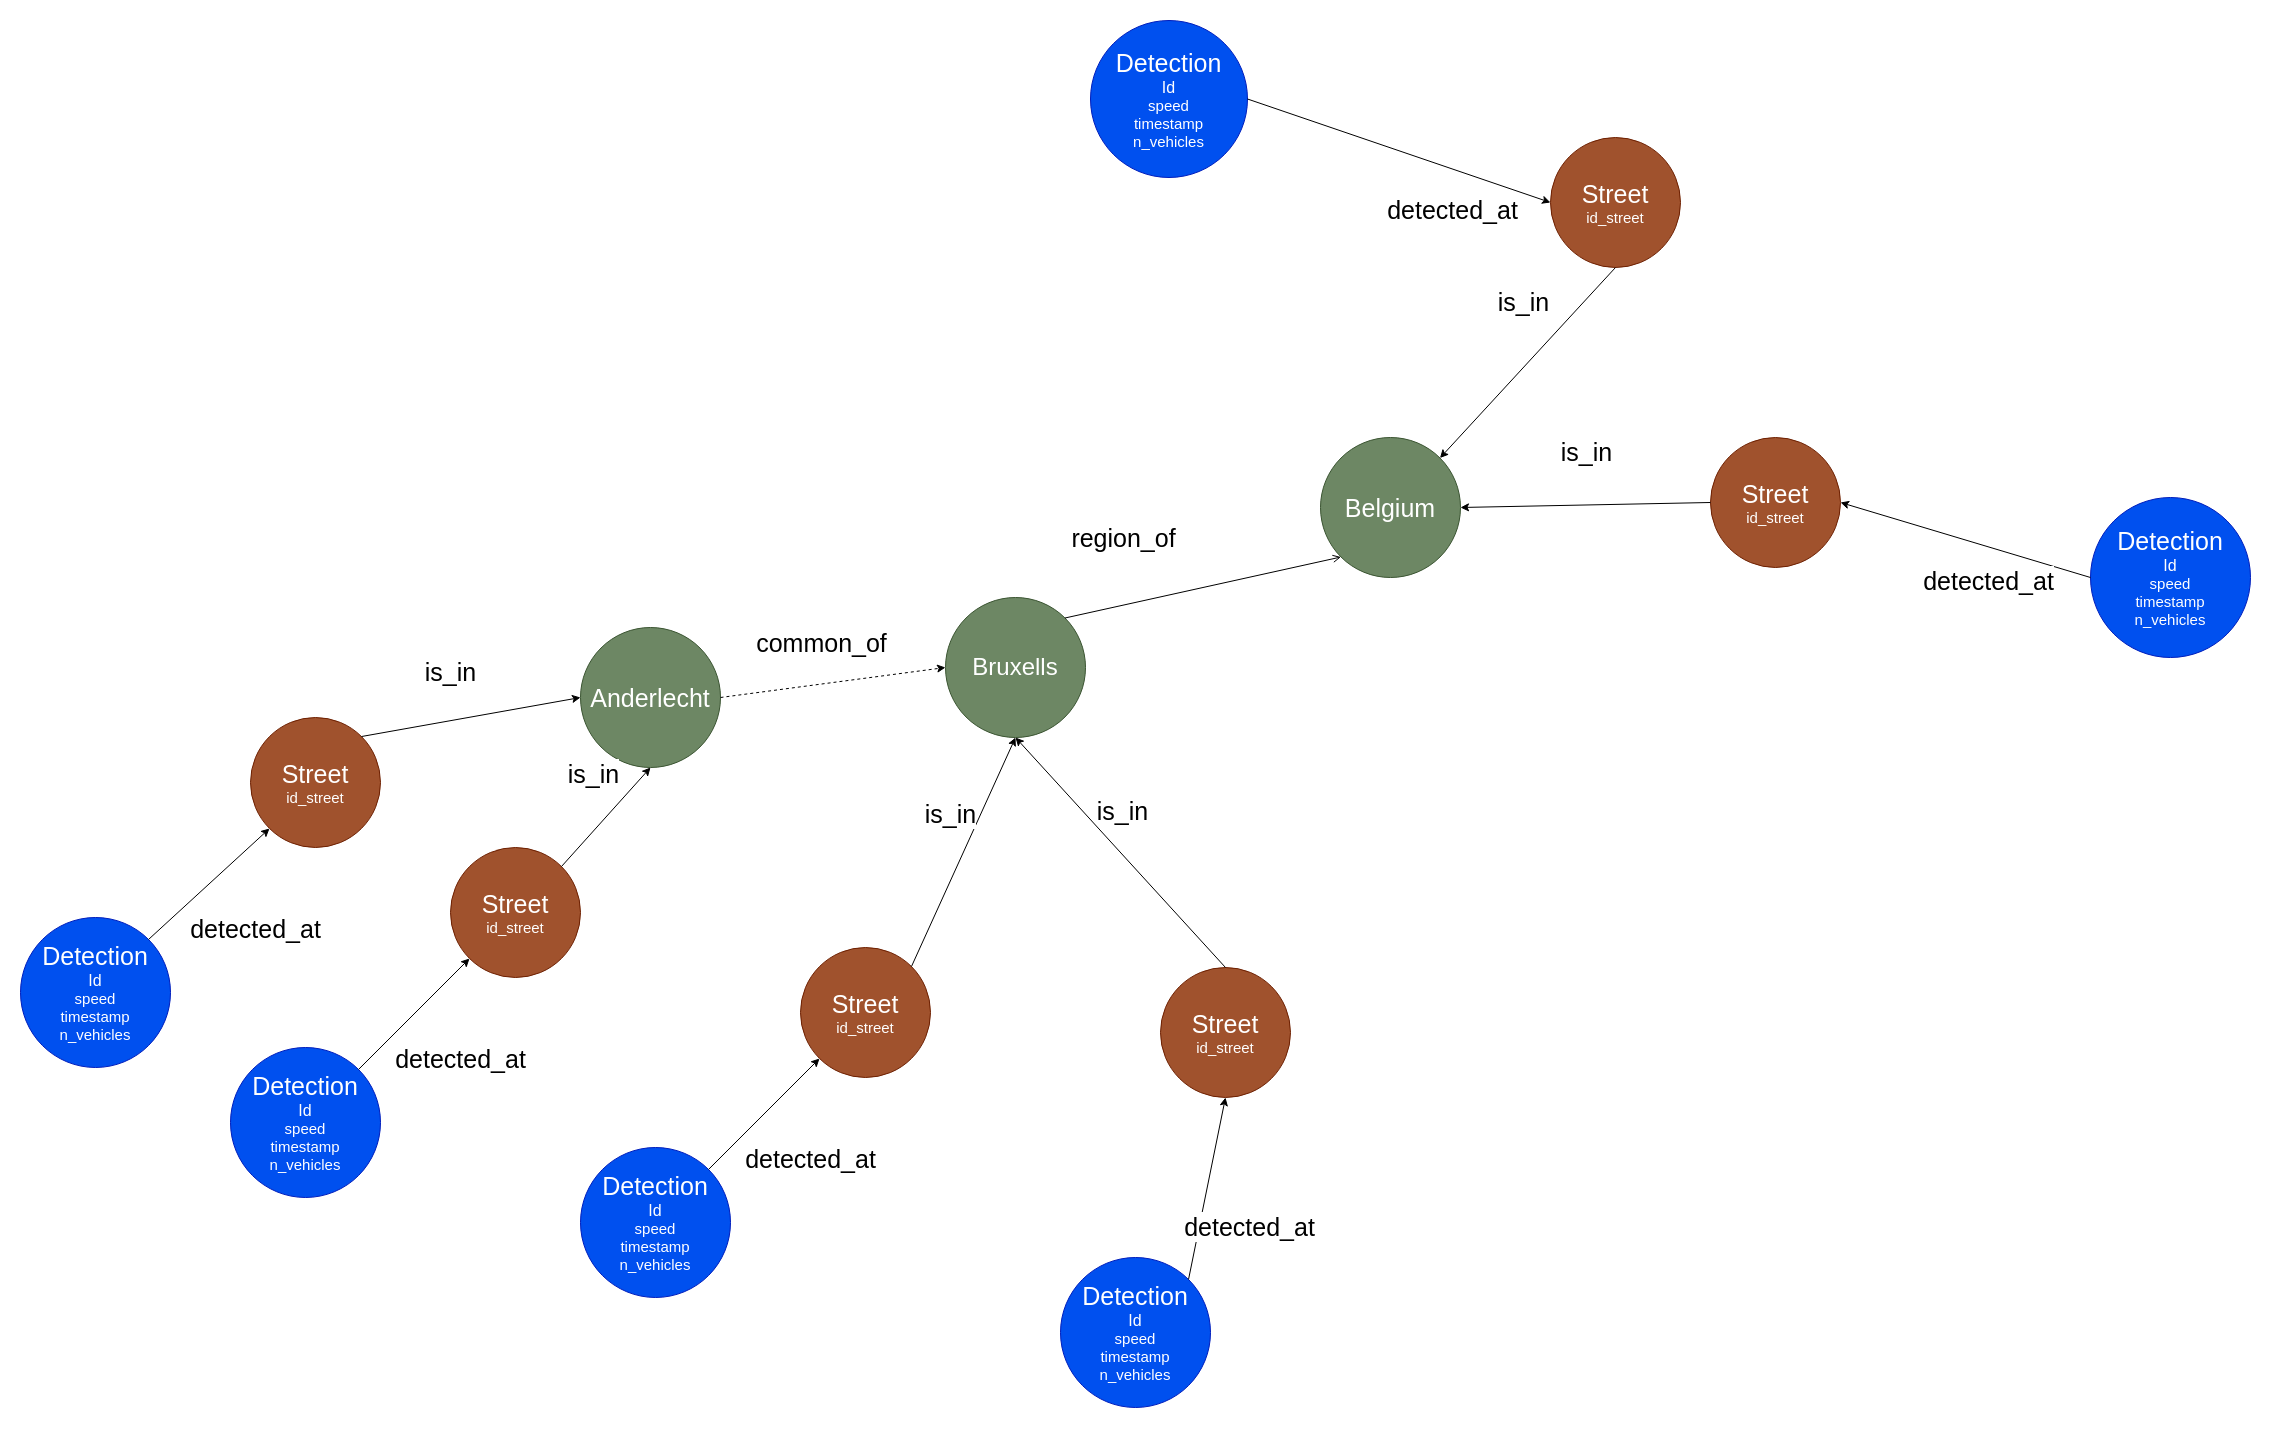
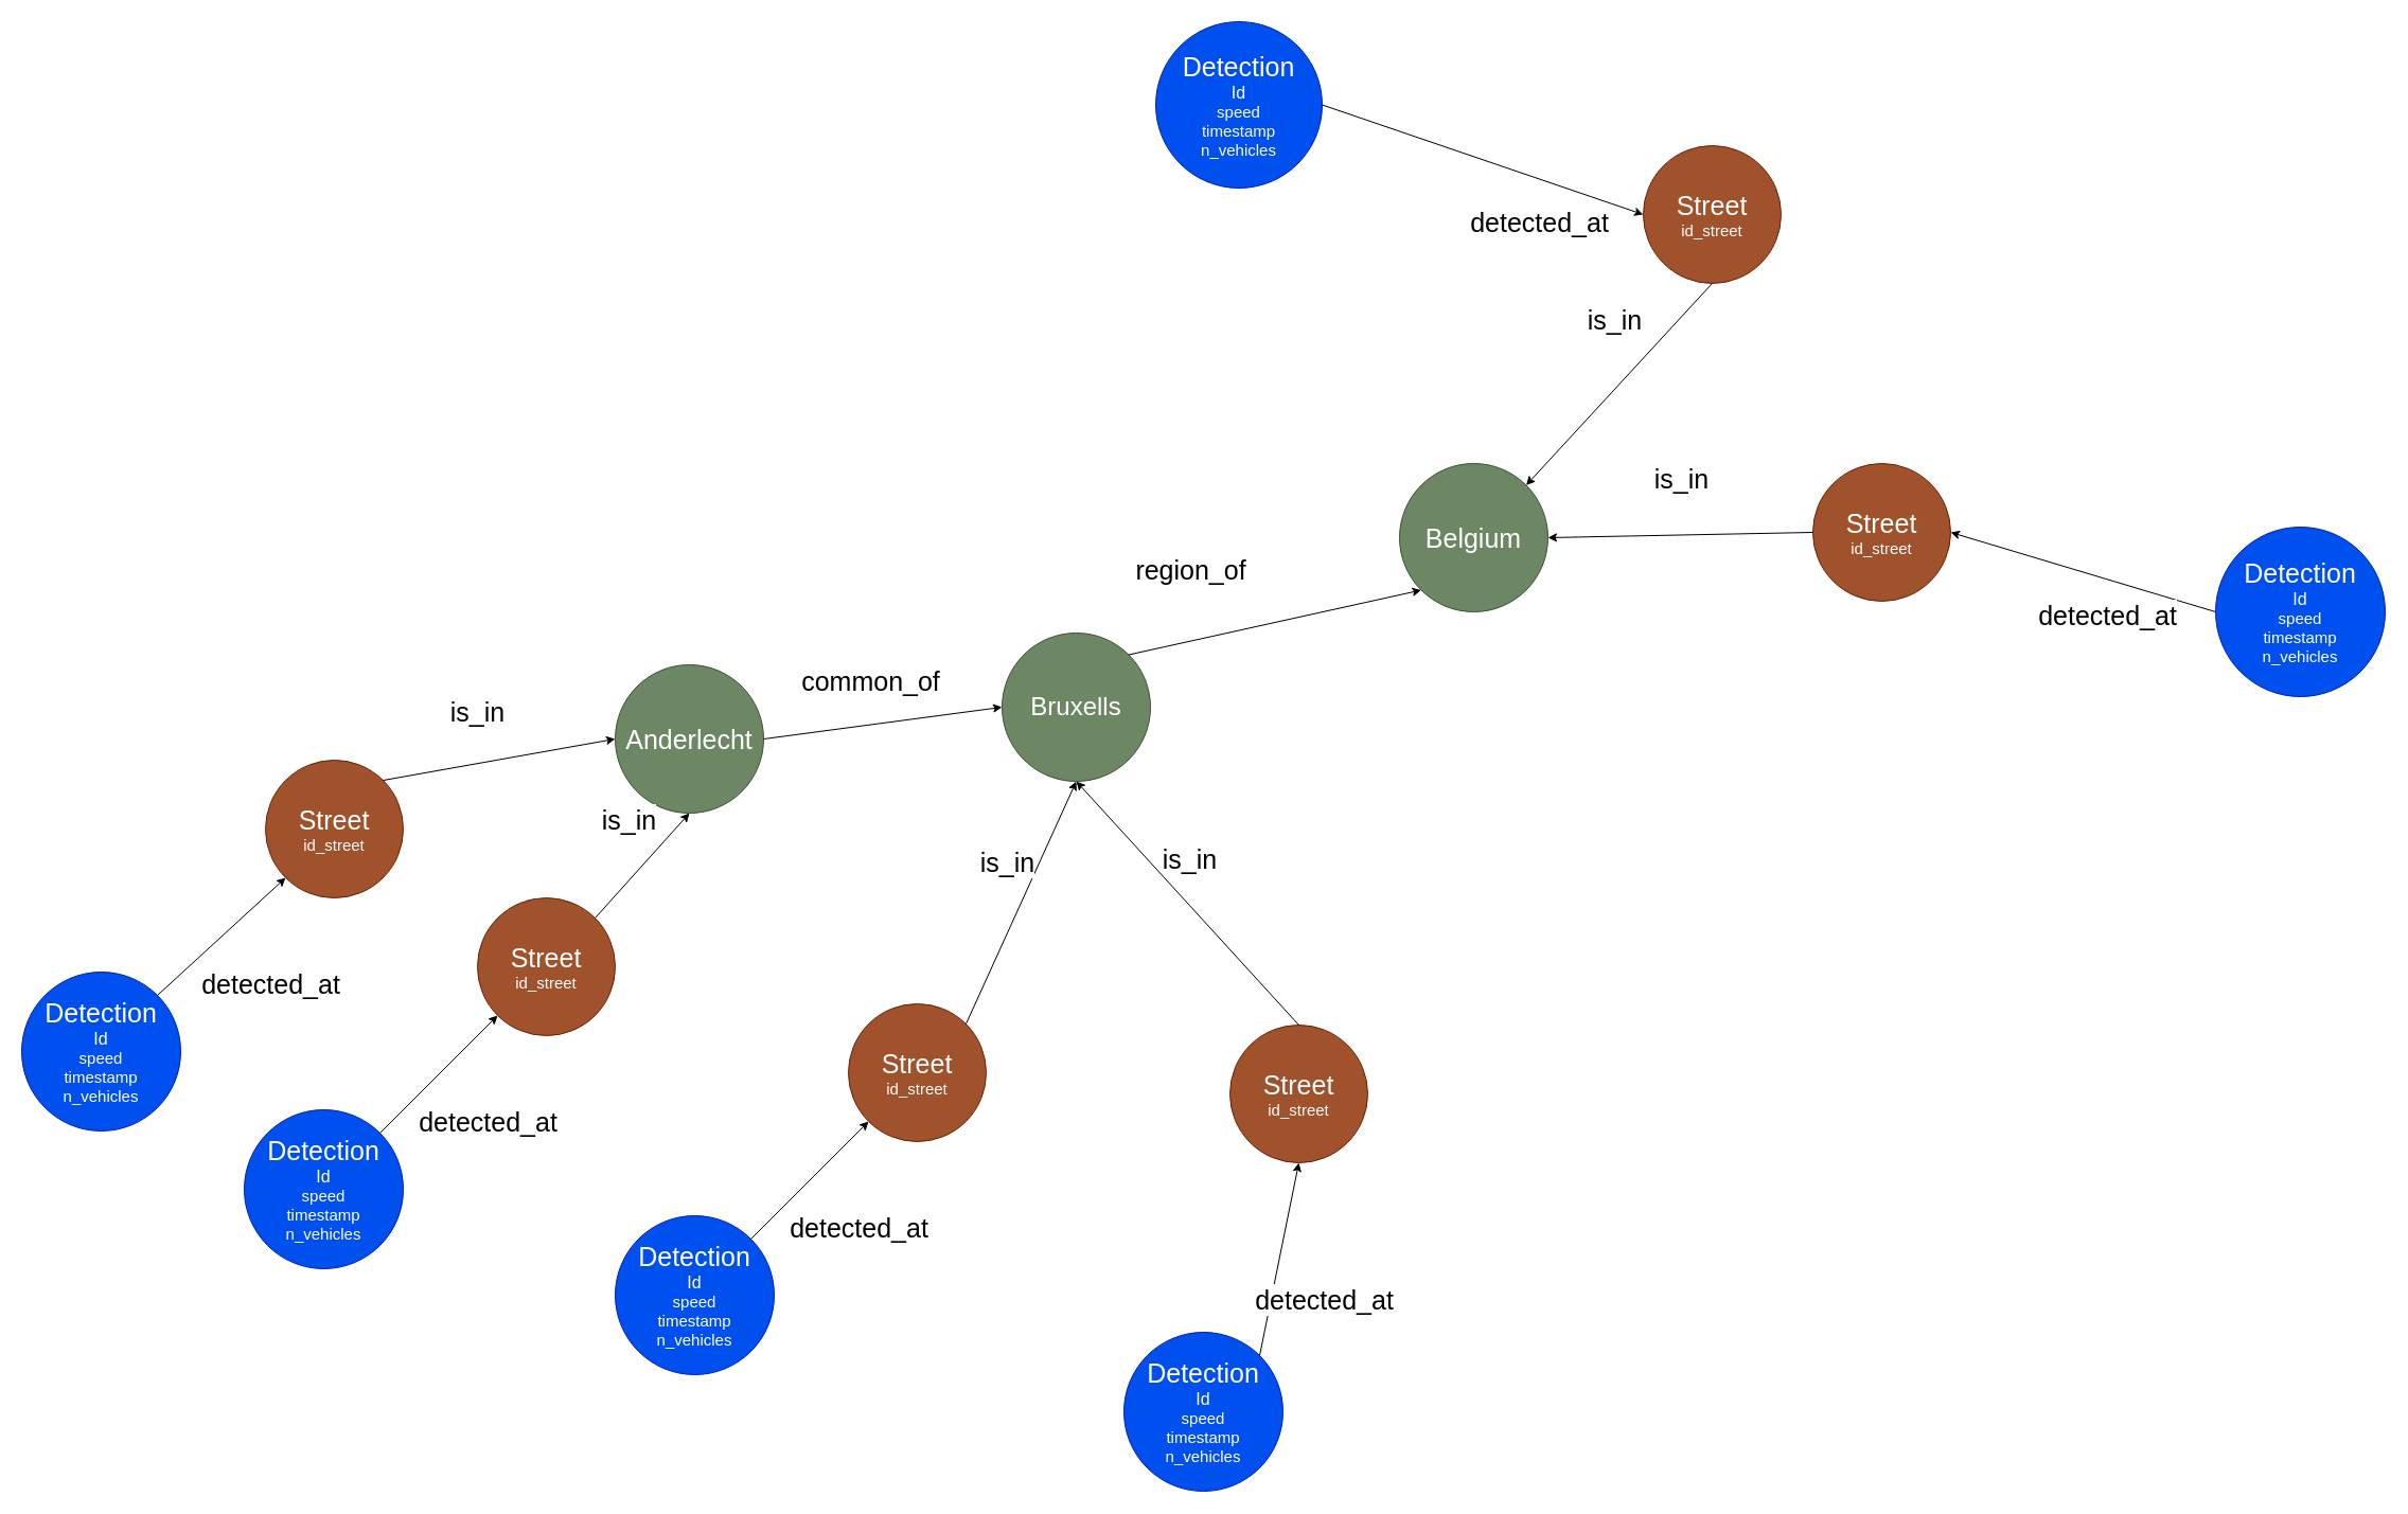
- <mxCell id="31" value="" style="endArrow=open;html=1;rounded=0;entryX=0;entryY=1;entryDx=0;entryDy=0;exitX=1;exitY=0;exitDx=0;exitDy=0;" parent="1" source="15" target="30" edge="1"><mxGeometry width="50" height="50" relative="1" as="geometry"><mxPoint x="1310" y="666.17" as="sourcePoint" /><mxPoint x="1590" y="666.17" as="targetPoint" /></mxGeometry></mxCell>
+ <mxCell id="31" value="" style="endArrow=classic;html=1;rounded=0;entryX=0;entryY=1;entryDx=0;entryDy=0;exitX=1;exitY=0;exitDx=0;exitDy=0;" parent="1" source="15" target="30" edge="1"><mxGeometry width="50" height="50" relative="1" as="geometry"><mxPoint x="1310" y="666.17" as="sourcePoint" /><mxPoint x="1590" y="666.17" as="targetPoint" /></mxGeometry></mxCell>
- <mxCell id="16" value="" style="endArrow=classic;html=1;rounded=0;entryX=0;entryY=0.5;entryDx=0;entryDy=0;exitX=1;exitY=0.5;exitDx=0;exitDy=0;dashed=1;" parent="1" source="6" target="15" edge="1"><mxGeometry width="50" height="50" relative="1" as="geometry"><mxPoint x="780" y="867" as="sourcePoint" /><mxPoint x="830" y="817" as="targetPoint" /></mxGeometry></mxCell>
+ <mxCell id="16" value="" style="endArrow=classic;html=1;rounded=0;entryX=0;entryY=0.5;entryDx=0;entryDy=0;exitX=1;exitY=0.5;exitDx=0;exitDy=0;" parent="1" source="6" target="15" edge="1"><mxGeometry width="50" height="50" relative="1" as="geometry"><mxPoint x="780" y="867" as="sourcePoint" /><mxPoint x="830" y="817" as="targetPoint" /></mxGeometry></mxCell>
